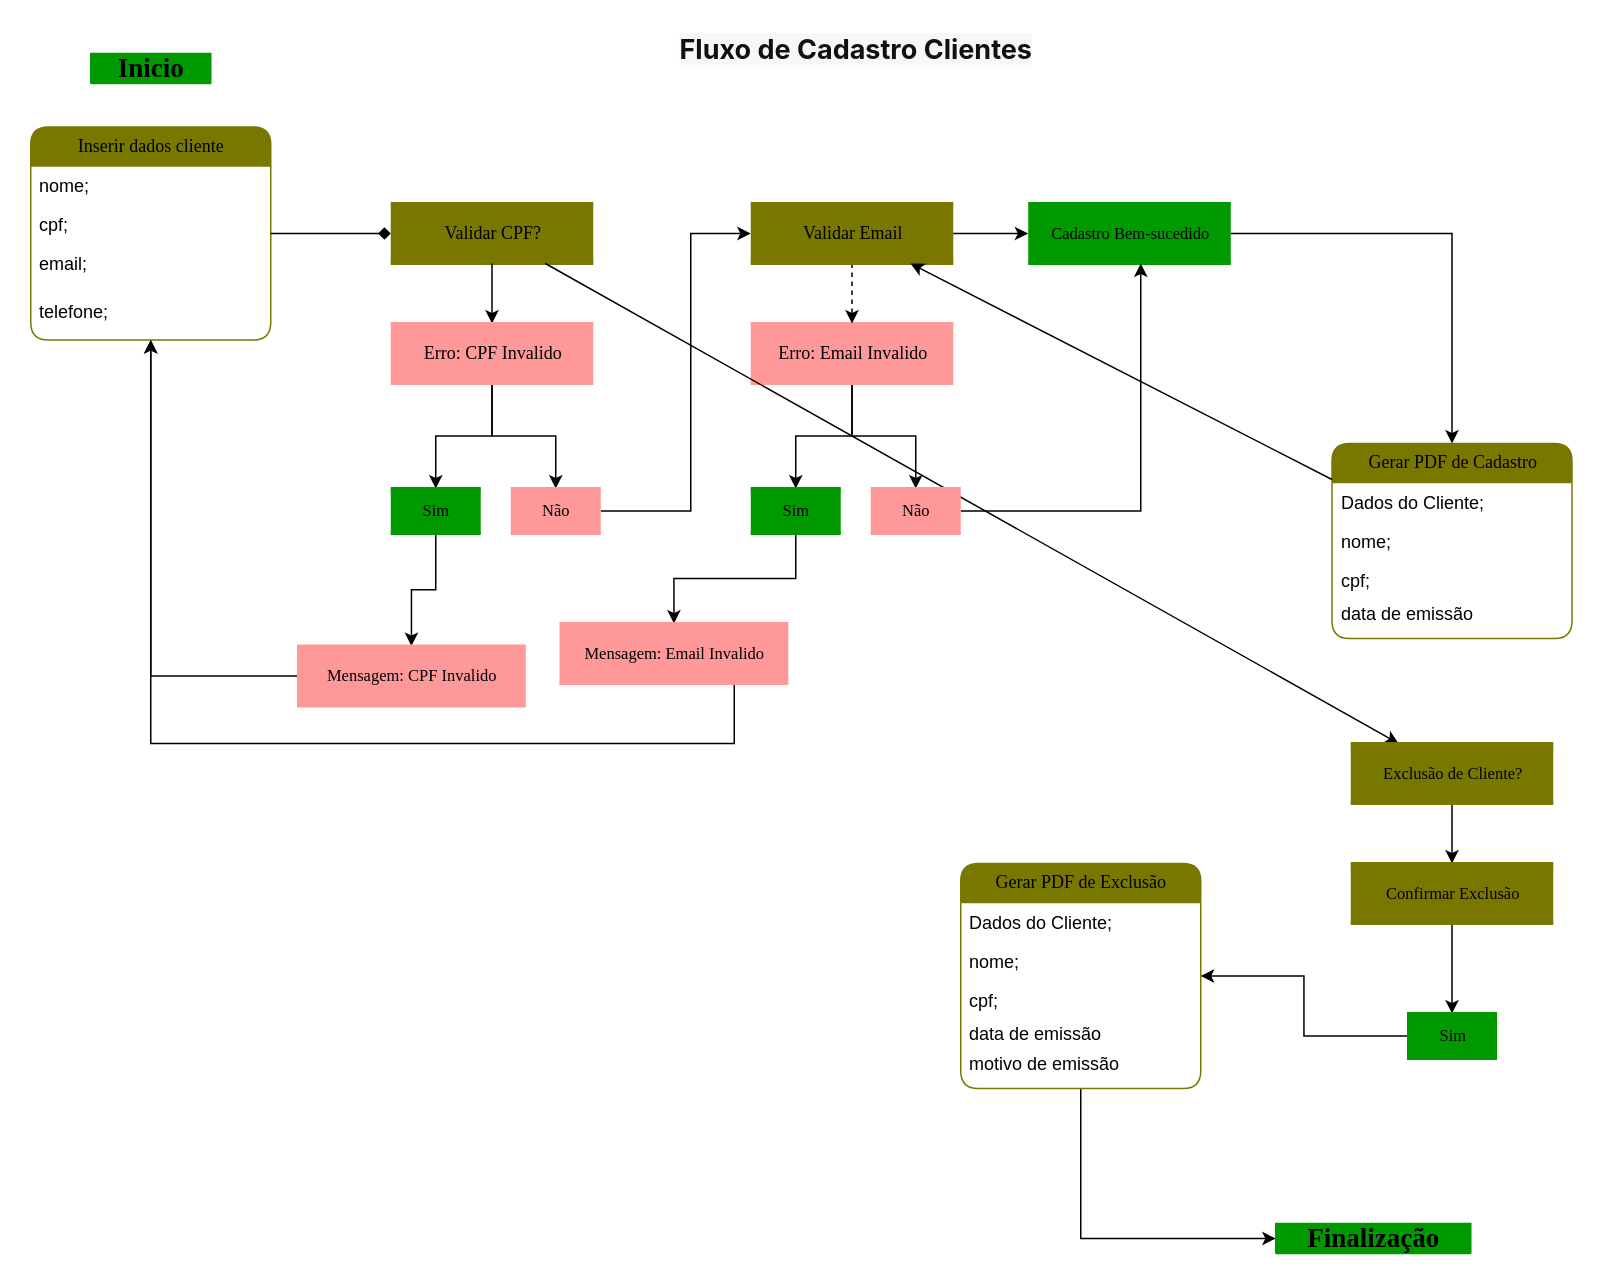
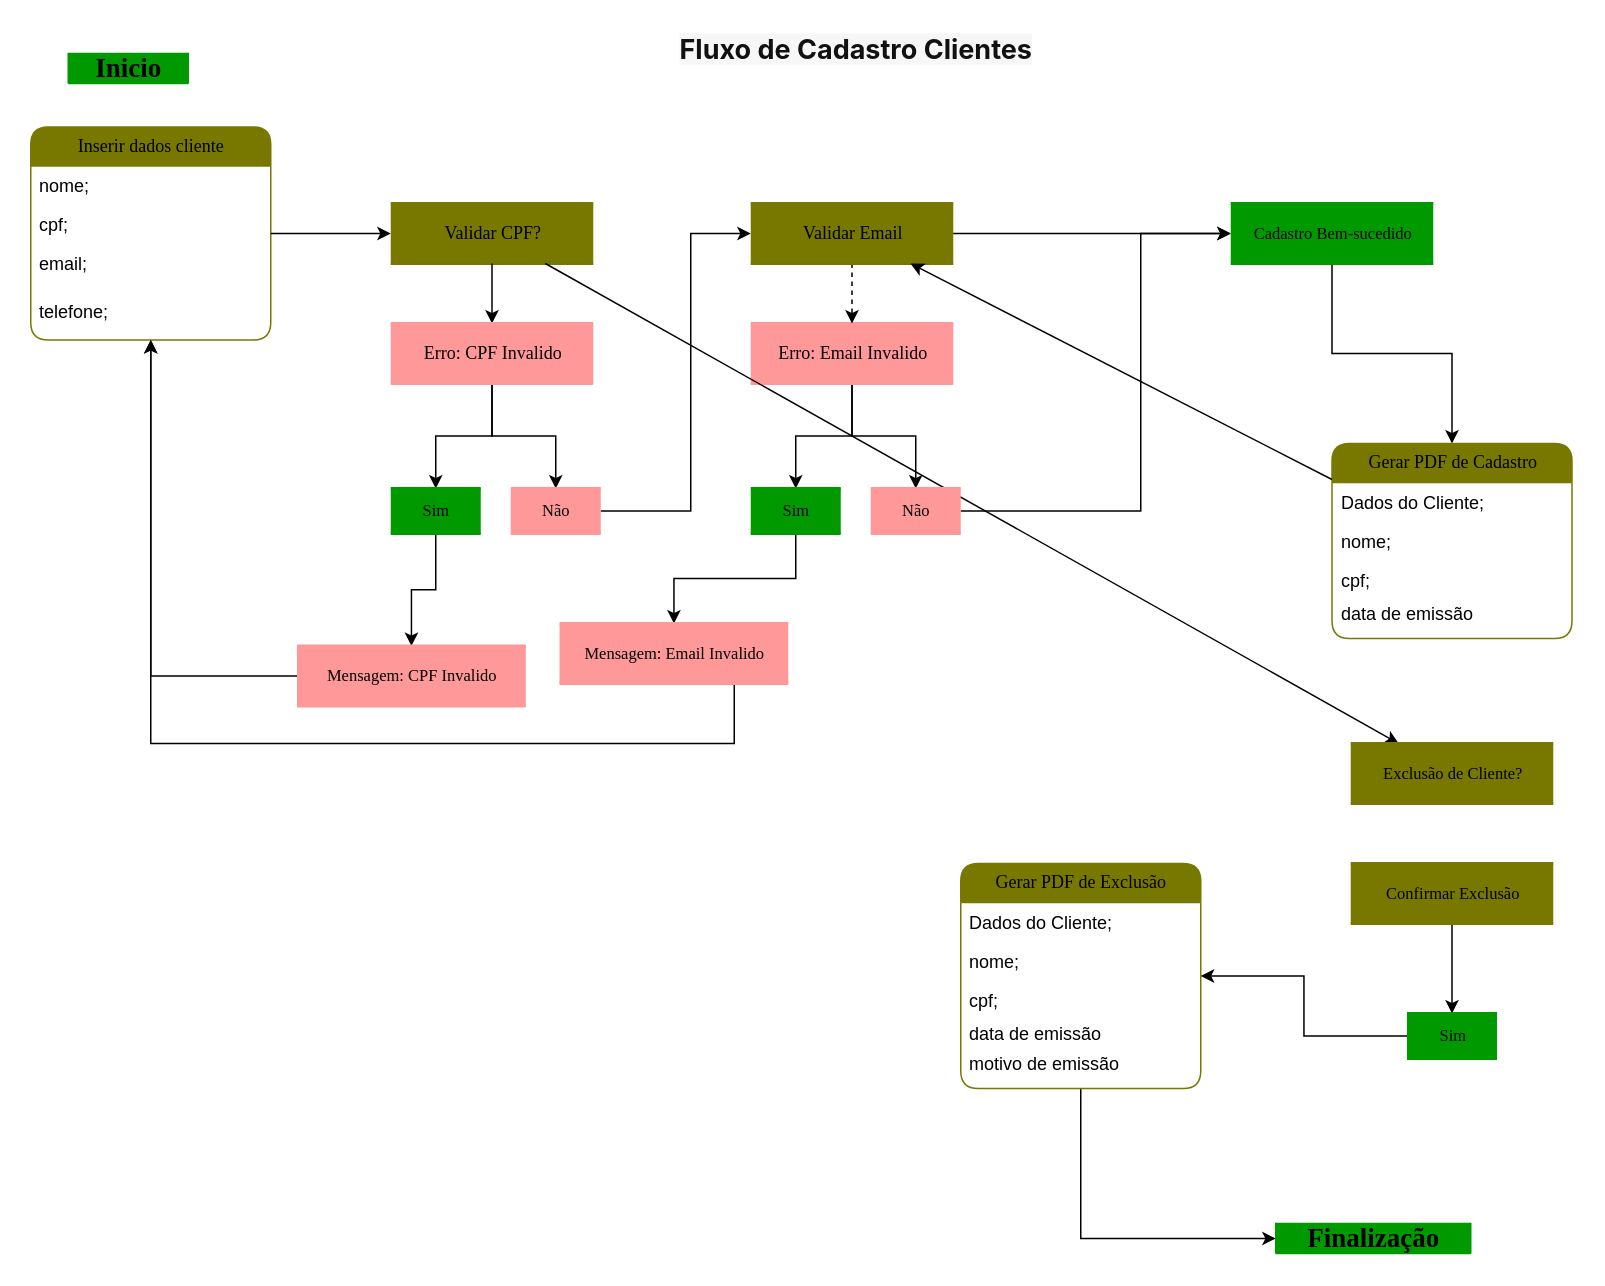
- <mxCell id="2" value="&lt;h2&gt;Inicio&lt;/h2&gt;" style="swimlane;html=1;fontStyle=0;childLayout=stackLayout;horizontal=1;startSize=26;fillColor=#009900;horizontalStack=0;resizeParent=1;resizeLast=0;collapsible=1;marginBottom=0;swimlaneFillColor=#ffffff;align=center;rounded=1;shadow=0;comic=0;labelBackgroundColor=none;strokeWidth=1;fontFamily=Verdana;fontSize=12;strokeColor=#009900;" parent="1" vertex="1"><mxGeometry x="60" y="35" width="80" height="20" as="geometry" /></mxCell>
+ <mxCell id="2" value="&lt;h2&gt;Inicio&lt;/h2&gt;" style="swimlane;html=1;fontStyle=0;childLayout=stackLayout;horizontal=1;startSize=26;fillColor=#009900;horizontalStack=0;resizeParent=1;resizeLast=0;collapsible=1;marginBottom=0;swimlaneFillColor=#ffffff;align=center;rounded=1;shadow=0;comic=0;labelBackgroundColor=none;strokeWidth=1;fontFamily=Verdana;fontSize=12;strokeColor=#009900;" parent="1" vertex="1"><mxGeometry x="45" y="35" width="80" height="20" as="geometry" /></mxCell>
- <mxCell id="43" value="" style="endArrow=diamond;html=1;rounded=0;" parent="1" source="7" target="6" edge="1"><mxGeometry width="50" height="50" relative="1" as="geometry"><mxPoint x="50" y="385" as="sourcePoint" /><mxPoint x="100" y="335" as="targetPoint" /><Array as="points" /></mxGeometry></mxCell>
+ <mxCell id="43" value="" style="endArrow=classic;html=1;rounded=0;" parent="1" source="7" target="6" edge="1"><mxGeometry width="50" height="50" relative="1" as="geometry"><mxPoint x="50" y="385" as="sourcePoint" /><mxPoint x="100" y="335" as="targetPoint" /><Array as="points" /></mxGeometry></mxCell>
- <mxCell id="17" value="&lt;font style=&quot;font-size: 11px;&quot;&gt;Cadastro Bem-sucedido&lt;/font&gt;" style="html=1;rounded=0;shadow=0;comic=0;labelBackgroundColor=none;strokeWidth=2;fontFamily=Verdana;fontSize=12;align=center;shape=mxgraph.ios7ui.horLines;strokeColor=#009900;fillColor=#009900;" parent="1" vertex="1"><mxGeometry x="685" y="135" width="135" height="40" as="geometry" /></mxCell>
+ <mxCell id="17" value="&lt;font style=&quot;font-size: 11px;&quot;&gt;Cadastro Bem-sucedido&lt;/font&gt;" style="html=1;rounded=0;shadow=0;comic=0;labelBackgroundColor=none;strokeWidth=2;fontFamily=Verdana;fontSize=12;align=center;shape=mxgraph.ios7ui.horLines;strokeColor=#009900;fillColor=#009900;" parent="1" vertex="1"><mxGeometry x="820" y="135" width="135" height="40" as="geometry" /></mxCell>
- <mxCell id="24" style="edgeStyle=orthogonalEdgeStyle;rounded=0;orthogonalLoop=1;jettySize=auto;html=1;" edge="1" parent="1" source="25" target="27"><mxGeometry relative="1" as="geometry" /></mxCell>
